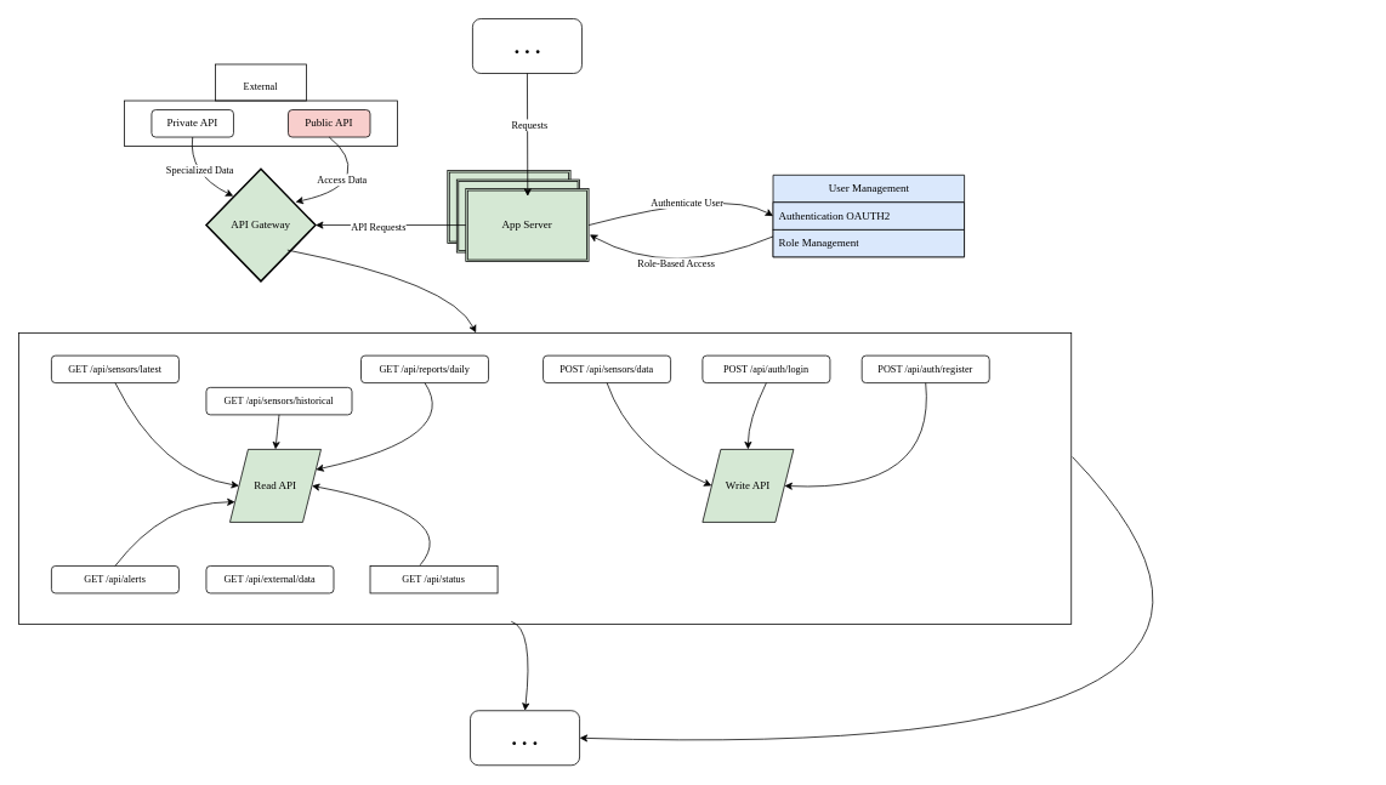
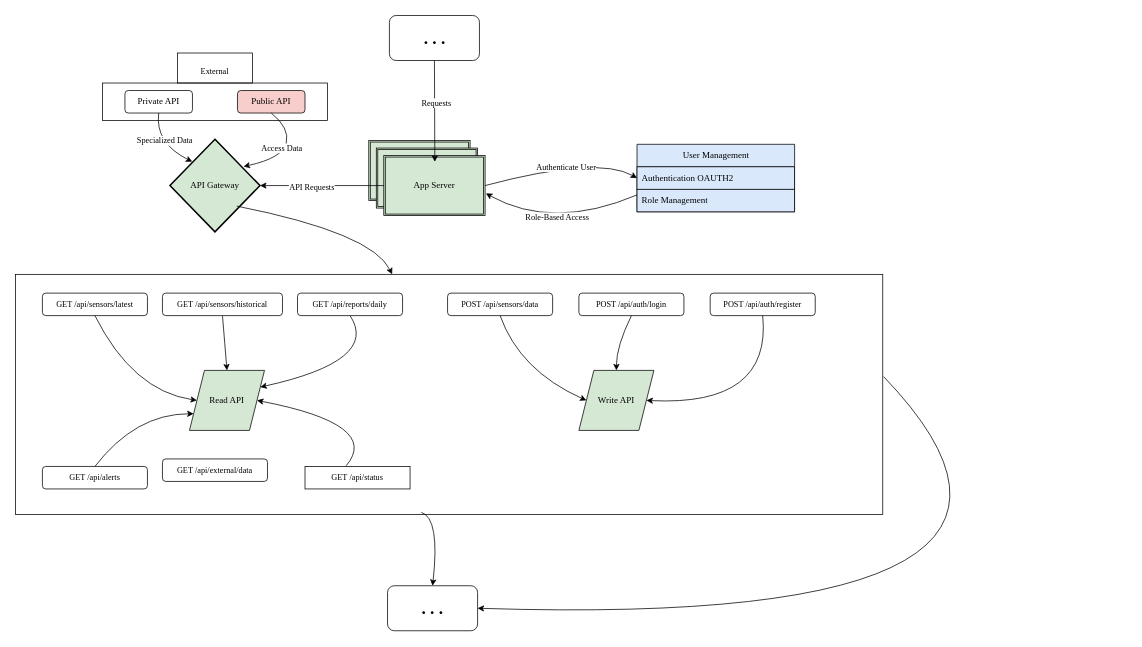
- <mxCell id="30" value="GET&amp;nbsp;/api/sensors/historical" style="rounded=1;whiteSpace=wrap;html=1;fontFamily=Comic Sans MS;fontSize=11;" parent="1" vertex="1"><mxGeometry x="226" y="425" width="160" height="30" as="geometry" /></mxCell>
+ <mxCell id="30" value="GET&amp;nbsp;/api/sensors/historical" style="rounded=1;whiteSpace=wrap;html=1;fontFamily=Comic Sans MS;fontSize=11;" parent="1" vertex="1"><mxGeometry x="216" y="390" width="160" height="30" as="geometry" /></mxCell>
- <mxCell id="34" value="GET&amp;nbsp;/api/external/data" style="rounded=1;whiteSpace=wrap;html=1;fontFamily=Comic Sans MS;fontSize=11;" parent="1" vertex="1"><mxGeometry x="226" y="621" width="140" height="30" as="geometry" /></mxCell>
+ <mxCell id="34" value="GET&amp;nbsp;/api/external/data" style="rounded=1;whiteSpace=wrap;html=1;fontFamily=Comic Sans MS;fontSize=11;" parent="1" vertex="1"><mxGeometry x="216" y="611" width="140" height="30" as="geometry" /></mxCell>
